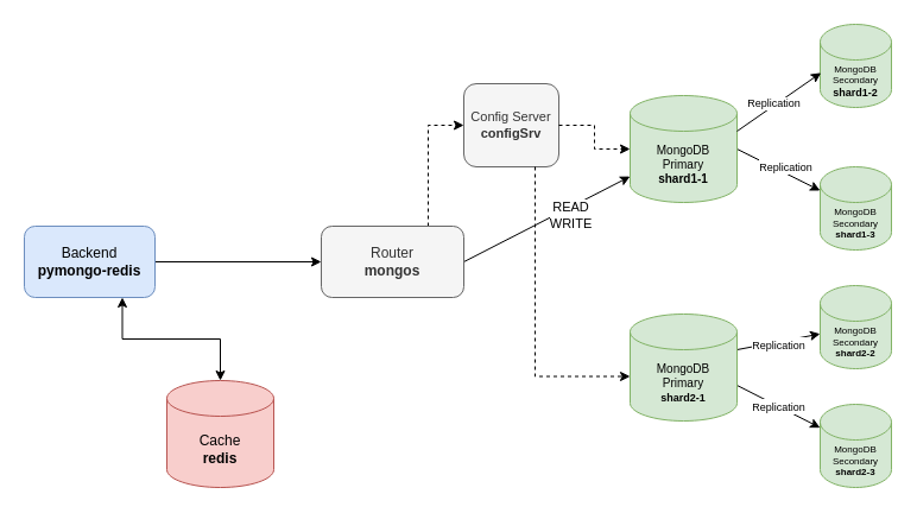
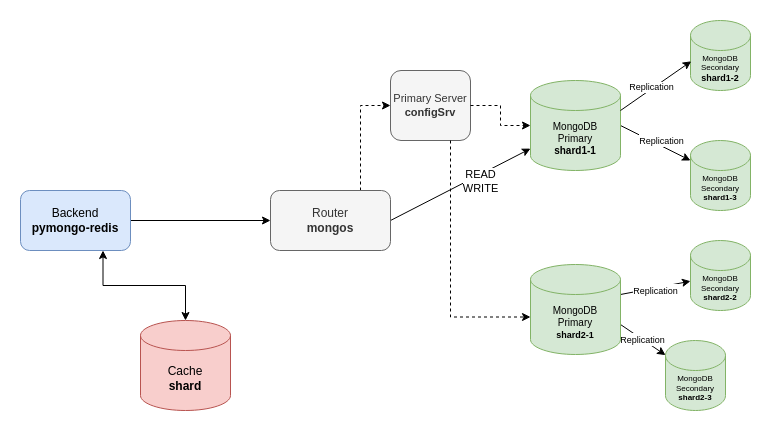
- <mxCell id="12" value="Config Server&lt;br style=&quot;font-size: 11px;&quot;&gt;&lt;b style=&quot;font-size: 11px;&quot;&gt;configSrv&lt;/b&gt;" style="rounded=1;whiteSpace=wrap;html=1;fillColor=#f5f5f5;fontColor=#333333;strokeColor=#666666;fontSize=11;" vertex="1" parent="1"><mxGeometry x="390" y="70" width="80" height="70" as="geometry" /></mxCell>
+ <mxCell id="12" value="Primary Server&lt;br style=&quot;font-size: 11px;&quot;&gt;&lt;b style=&quot;font-size: 11px;&quot;&gt;configSrv&lt;/b&gt;" style="rounded=1;whiteSpace=wrap;html=1;fillColor=#f5f5f5;fontColor=#333333;strokeColor=#666666;fontSize=11;" vertex="1" parent="1"><mxGeometry x="390" y="70" width="80" height="70" as="geometry" /></mxCell>
- <mxCell id="21" value="&lt;span style=&quot;font-style: normal;&quot;&gt;MongoDB&lt;/span&gt;&lt;div style=&quot;font-size: 8px;&quot;&gt;&lt;span style=&quot;font-style: normal;&quot;&gt;Secondary&lt;/span&gt;&lt;/div&gt;&lt;div style=&quot;font-size: 8px;&quot;&gt;&lt;b style=&quot;font-style: normal;&quot;&gt;shard2-3&lt;/b&gt;&lt;span style=&quot;font-style: normal;&quot;&gt;&lt;br&gt;&lt;/span&gt;&lt;/div&gt;" style="shape=cylinder3;whiteSpace=wrap;html=1;boundedLbl=1;backgroundOutline=1;size=15;fontSize=8;fontStyle=2;fillColor=#d5e8d4;strokeColor=#82b366;" vertex="1" parent="1"><mxGeometry x="690" y="340" width="60" height="70" as="geometry" /></mxCell>
+ <mxCell id="21" value="&lt;span style=&quot;font-style: normal;&quot;&gt;MongoDB&lt;/span&gt;&lt;div style=&quot;font-size: 8px;&quot;&gt;&lt;span style=&quot;font-style: normal;&quot;&gt;Secondary&lt;/span&gt;&lt;/div&gt;&lt;div style=&quot;font-size: 8px;&quot;&gt;&lt;b style=&quot;font-style: normal;&quot;&gt;shard2-3&lt;/b&gt;&lt;span style=&quot;font-style: normal;&quot;&gt;&lt;br&gt;&lt;/span&gt;&lt;/div&gt;" style="shape=cylinder3;whiteSpace=wrap;html=1;boundedLbl=1;backgroundOutline=1;size=15;fontSize=8;fontStyle=2;fillColor=#d5e8d4;strokeColor=#82b366;" vertex="1" parent="1"><mxGeometry x="665" y="340" width="60" height="70" as="geometry" /></mxCell>
- <mxCell id="24" value="&lt;div style=&quot;font-size: 12px;&quot;&gt;Cache&lt;/div&gt;&lt;div style=&quot;font-size: 12px;&quot;&gt;&lt;b&gt;redis&lt;/b&gt;&lt;/div&gt;" style="shape=cylinder3;whiteSpace=wrap;html=1;boundedLbl=1;backgroundOutline=1;size=15;fontSize=12;fontStyle=0;fillColor=#f8cecc;strokeColor=#b85450;" vertex="1" parent="1"><mxGeometry x="140" y="320" width="90" height="90" as="geometry" /></mxCell>
+ <mxCell id="24" value="&lt;div style=&quot;font-size: 12px;&quot;&gt;Cache&lt;/div&gt;&lt;div style=&quot;font-size: 12px;&quot;&gt;&lt;b&gt;shard&lt;/b&gt;&lt;/div&gt;" style="shape=cylinder3;whiteSpace=wrap;html=1;boundedLbl=1;backgroundOutline=1;size=15;fontSize=12;fontStyle=0;fillColor=#f8cecc;strokeColor=#b85450;" vertex="1" parent="1"><mxGeometry x="140" y="320" width="90" height="90" as="geometry" /></mxCell>
